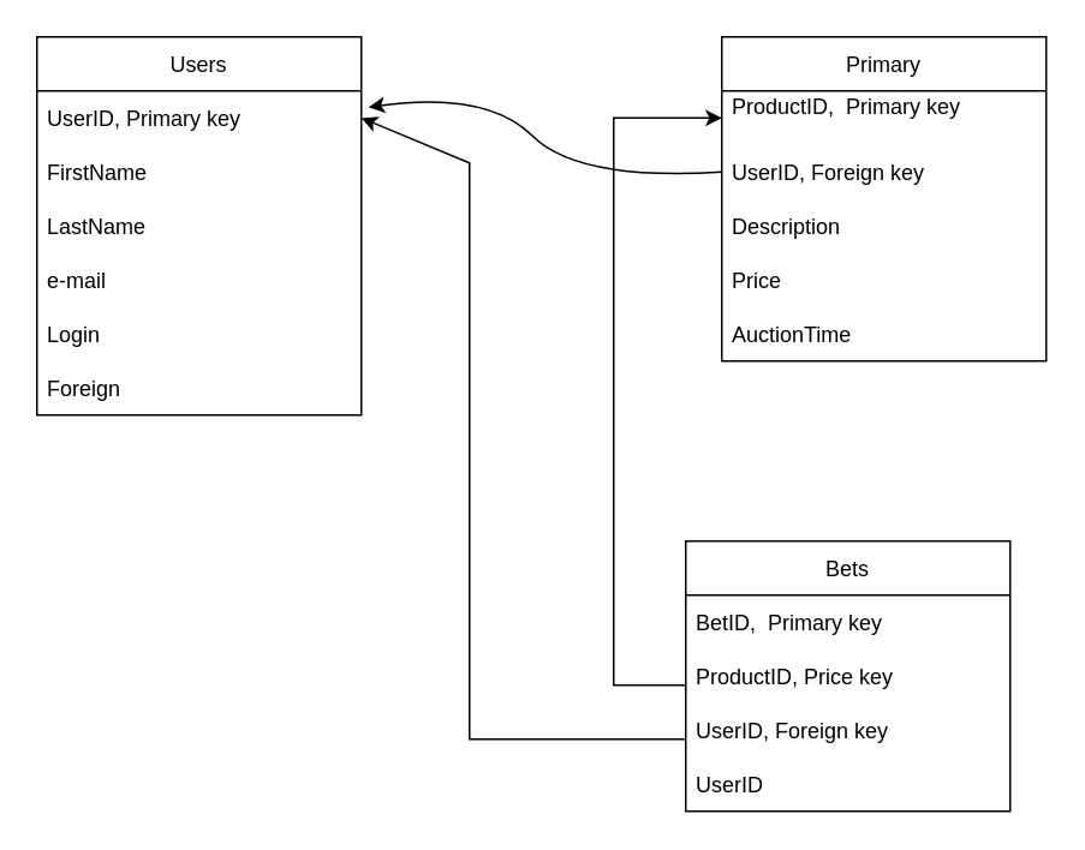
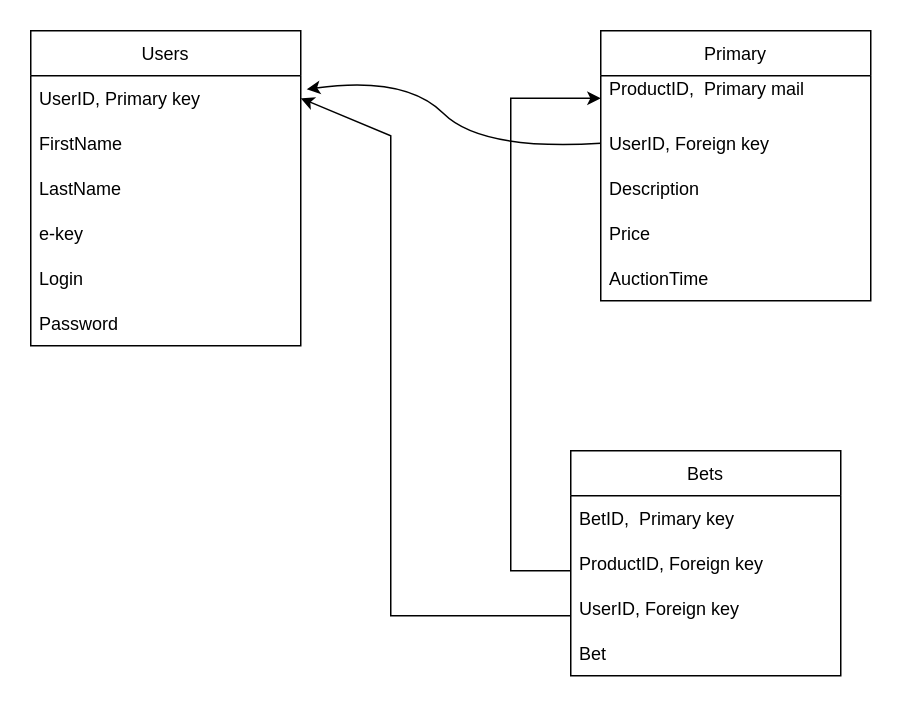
- <mxCell id="10" value="ProductID,  Primary key&#10;  " style="text;strokeColor=none;fillColor=none;align=left;verticalAlign=middle;spacingLeft=4;spacingRight=4;overflow=hidden;points=[[0,0.5],[1,0.5]];portConstraint=eastwest;rotatable=0;" parent="9" vertex="1"><mxGeometry y="30" width="180" height="30" as="geometry" /></mxCell>
+ <mxCell id="10" value="ProductID,  Primary mail&#10;  " style="text;strokeColor=none;fillColor=none;align=left;verticalAlign=middle;spacingLeft=4;spacingRight=4;overflow=hidden;points=[[0,0.5],[1,0.5]];portConstraint=eastwest;rotatable=0;" parent="9" vertex="1"><mxGeometry y="30" width="180" height="30" as="geometry" /></mxCell>
- <mxCell id="6" value="e-mail" style="text;strokeColor=none;fillColor=none;align=left;verticalAlign=middle;spacingLeft=4;spacingRight=4;overflow=hidden;points=[[0,0.5],[1,0.5]];portConstraint=eastwest;rotatable=0;" parent="2" vertex="1"><mxGeometry y="120" width="180" height="30" as="geometry" /></mxCell>
+ <mxCell id="6" value="e-key" style="text;strokeColor=none;fillColor=none;align=left;verticalAlign=middle;spacingLeft=4;spacingRight=4;overflow=hidden;points=[[0,0.5],[1,0.5]];portConstraint=eastwest;rotatable=0;" parent="2" vertex="1"><mxGeometry y="120" width="180" height="30" as="geometry" /></mxCell>
- <mxCell id="8" value="Foreign" style="text;strokeColor=none;fillColor=none;align=left;verticalAlign=middle;spacingLeft=4;spacingRight=4;overflow=hidden;points=[[0,0.5],[1,0.5]];portConstraint=eastwest;rotatable=0;" parent="2" vertex="1"><mxGeometry y="180" width="180" height="30" as="geometry" /></mxCell>
+ <mxCell id="8" value="Password" style="text;strokeColor=none;fillColor=none;align=left;verticalAlign=middle;spacingLeft=4;spacingRight=4;overflow=hidden;points=[[0,0.5],[1,0.5]];portConstraint=eastwest;rotatable=0;" parent="2" vertex="1"><mxGeometry y="180" width="180" height="30" as="geometry" /></mxCell>
- <mxCell id="17" value="ProductID, Price key " style="text;strokeColor=none;fillColor=none;align=left;verticalAlign=middle;spacingLeft=4;spacingRight=4;overflow=hidden;points=[[0,0.5],[1,0.5]];portConstraint=eastwest;rotatable=0;" parent="15" vertex="1"><mxGeometry y="60" width="180" height="30" as="geometry" /></mxCell>
+ <mxCell id="17" value="ProductID, Foreign key " style="text;strokeColor=none;fillColor=none;align=left;verticalAlign=middle;spacingLeft=4;spacingRight=4;overflow=hidden;points=[[0,0.5],[1,0.5]];portConstraint=eastwest;rotatable=0;" parent="15" vertex="1"><mxGeometry y="60" width="180" height="30" as="geometry" /></mxCell>
- <mxCell id="19" value="UserID" style="text;strokeColor=none;fillColor=none;align=left;verticalAlign=middle;spacingLeft=4;spacingRight=4;overflow=hidden;points=[[0,0.5],[1,0.5]];portConstraint=eastwest;rotatable=0;" parent="15" vertex="1"><mxGeometry y="120" width="180" height="30" as="geometry" /></mxCell>
+ <mxCell id="19" value="Bet" style="text;strokeColor=none;fillColor=none;align=left;verticalAlign=middle;spacingLeft=4;spacingRight=4;overflow=hidden;points=[[0,0.5],[1,0.5]];portConstraint=eastwest;rotatable=0;" parent="15" vertex="1"><mxGeometry y="120" width="180" height="30" as="geometry" /></mxCell>
